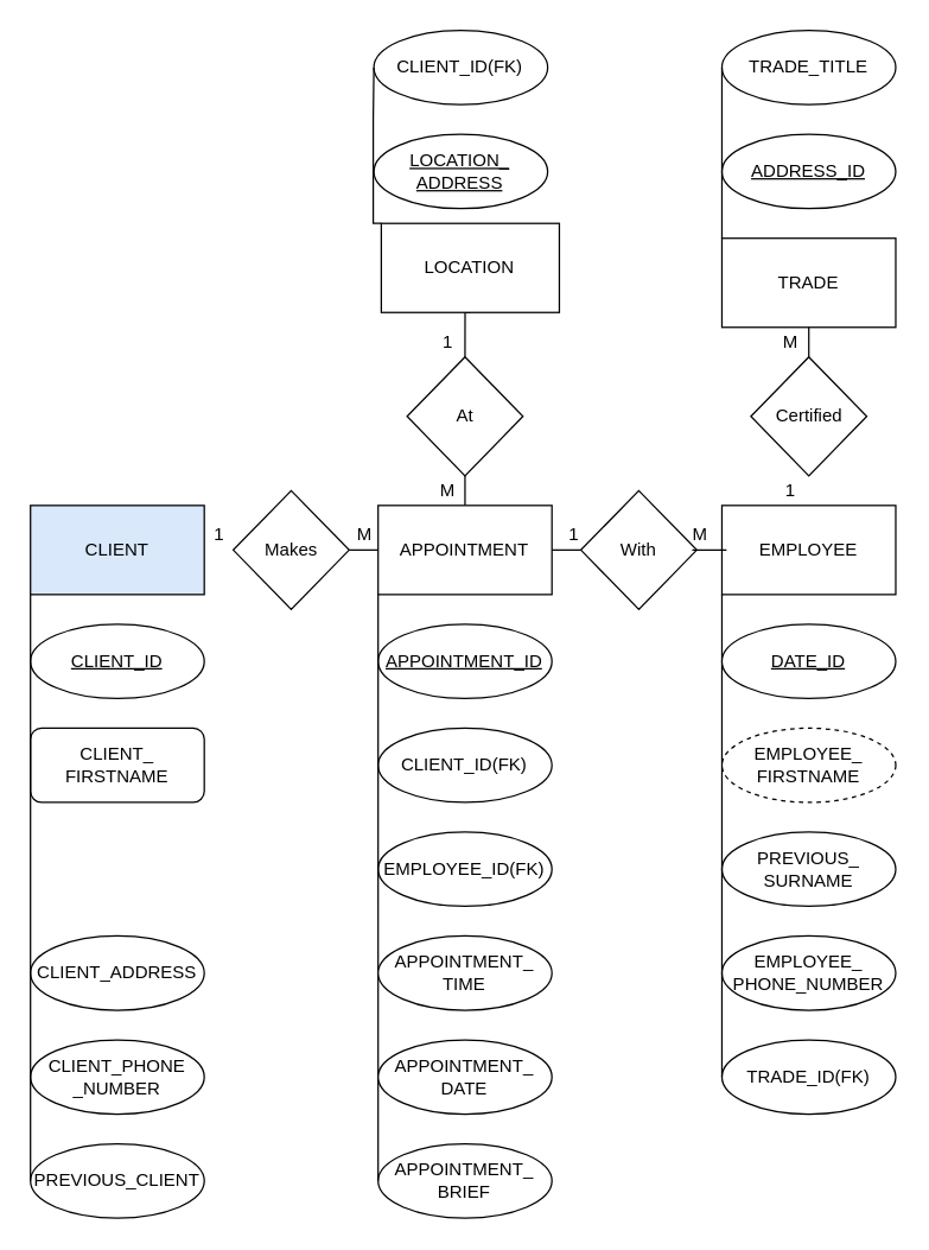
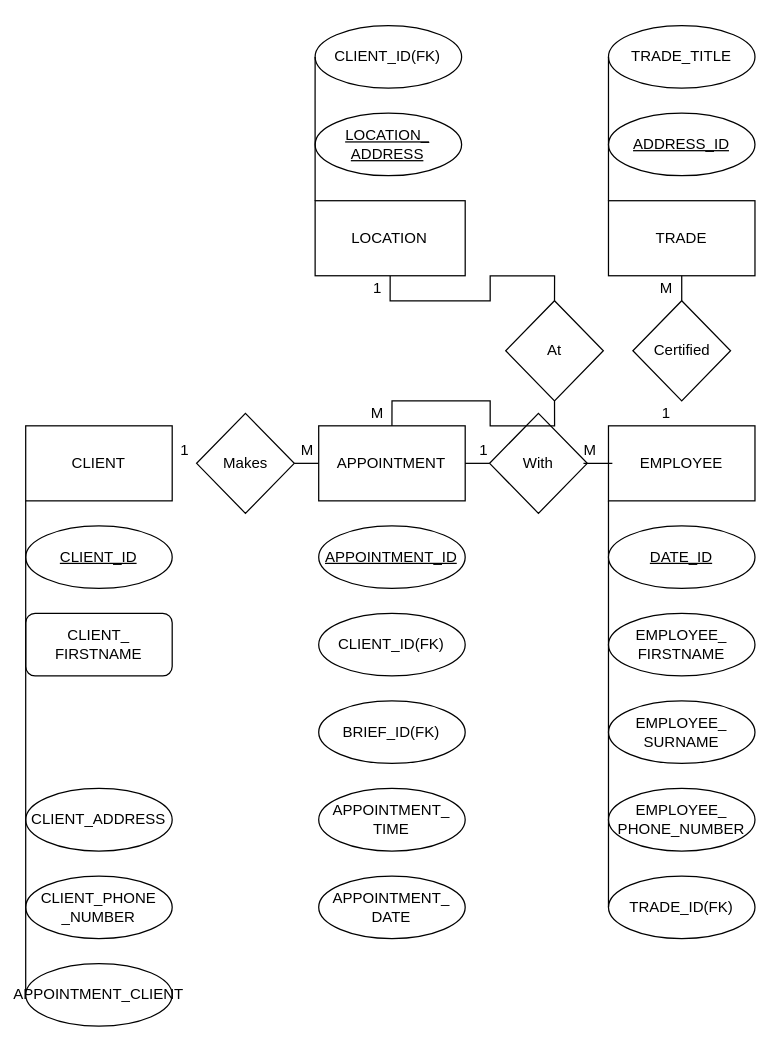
- <mxCell id="51" value="LOCATION" style="rounded=0;whiteSpace=wrap;html=1;container=0;" parent="2" vertex="1"><mxGeometry x="236.43" y="130" width="120" height="60" as="geometry" /></mxCell>
+ <mxCell id="51" value="LOCATION" style="rounded=0;whiteSpace=wrap;html=1;container=0;" parent="2" vertex="1"><mxGeometry x="231.43" y="140" width="120" height="60" as="geometry" /></mxCell>
- <mxCell id="46" value="At" style="rhombus;whiteSpace=wrap;html=1;" parent="2" vertex="1"><mxGeometry x="253.807" y="220" width="78.095" height="80" as="geometry" /></mxCell>
+ <mxCell id="46" value="At" style="rhombus;whiteSpace=wrap;html=1;" parent="2" vertex="1"><mxGeometry x="383.807" y="220" width="78.095" height="80" as="geometry" /></mxCell>
- <mxCell id="4" value="CLIENT" style="rounded=0;whiteSpace=wrap;html=1;fillColor=#dae8fc;" parent="3" vertex="1"><mxGeometry width="117.143" height="60" as="geometry" /></mxCell>
+ <mxCell id="4" value="CLIENT" style="rounded=0;whiteSpace=wrap;html=1;" parent="3" vertex="1"><mxGeometry width="117.143" height="60" as="geometry" /></mxCell>
- <mxCell id="26" value="EMPLOYEE_&lt;br&gt;FIRSTNAME" style="ellipse;whiteSpace=wrap;html=1;dashed=1;" parent="24" vertex="1"><mxGeometry y="150" width="117.143" height="50" as="geometry" /></mxCell>
+ <mxCell id="26" value="EMPLOYEE_&lt;br&gt;FIRSTNAME" style="ellipse;whiteSpace=wrap;html=1;" parent="24" vertex="1"><mxGeometry y="150" width="117.143" height="50" as="geometry" /></mxCell>
- <mxCell id="15" value="EMPLOYEE_ID(FK)" style="ellipse;whiteSpace=wrap;html=1;" parent="11" vertex="1"><mxGeometry y="220" width="117.143" height="50" as="geometry" /></mxCell>
+ <mxCell id="15" value="BRIEF_ID(FK)" style="ellipse;whiteSpace=wrap;html=1;" parent="11" vertex="1"><mxGeometry y="220" width="117.143" height="50" as="geometry" /></mxCell>
- <mxCell id="27" value="PREVIOUS_&lt;br&gt;SURNAME" style="ellipse;whiteSpace=wrap;html=1;" parent="24" vertex="1"><mxGeometry y="220" width="117.143" height="50" as="geometry" /></mxCell>
+ <mxCell id="27" value="EMPLOYEE_&lt;br&gt;SURNAME" style="ellipse;whiteSpace=wrap;html=1;" parent="24" vertex="1"><mxGeometry y="220" width="117.143" height="50" as="geometry" /></mxCell>
- <mxCell id="17" style="edgeStyle=orthogonalEdgeStyle;rounded=0;orthogonalLoop=1;jettySize=auto;html=1;exitX=0;exitY=1;exitDx=0;exitDy=0;entryX=0;entryY=0.5;entryDx=0;entryDy=0;endArrow=none;endFill=0;" parent="11" source="12" target="16" edge="1"><mxGeometry relative="1" as="geometry"><Array as="points"><mxPoint y="350" /><mxPoint y="350" /></Array></mxGeometry></mxCell>
- <mxCell id="9" value="PREVIOUS_CLIENT" style="ellipse;whiteSpace=wrap;html=1;" parent="3" vertex="1"><mxGeometry y="430" width="117.143" height="50" as="geometry" /></mxCell>
+ <mxCell id="9" value="APPOINTMENT_CLIENT" style="ellipse;whiteSpace=wrap;html=1;" parent="3" vertex="1"><mxGeometry y="430" width="117.143" height="50" as="geometry" /></mxCell>
- <mxCell id="16" value="APPOINTMENT_&lt;br&gt;BRIEF" style="ellipse;whiteSpace=wrap;html=1;" parent="11" vertex="1"><mxGeometry y="430" width="117.143" height="50" as="geometry" /></mxCell>
